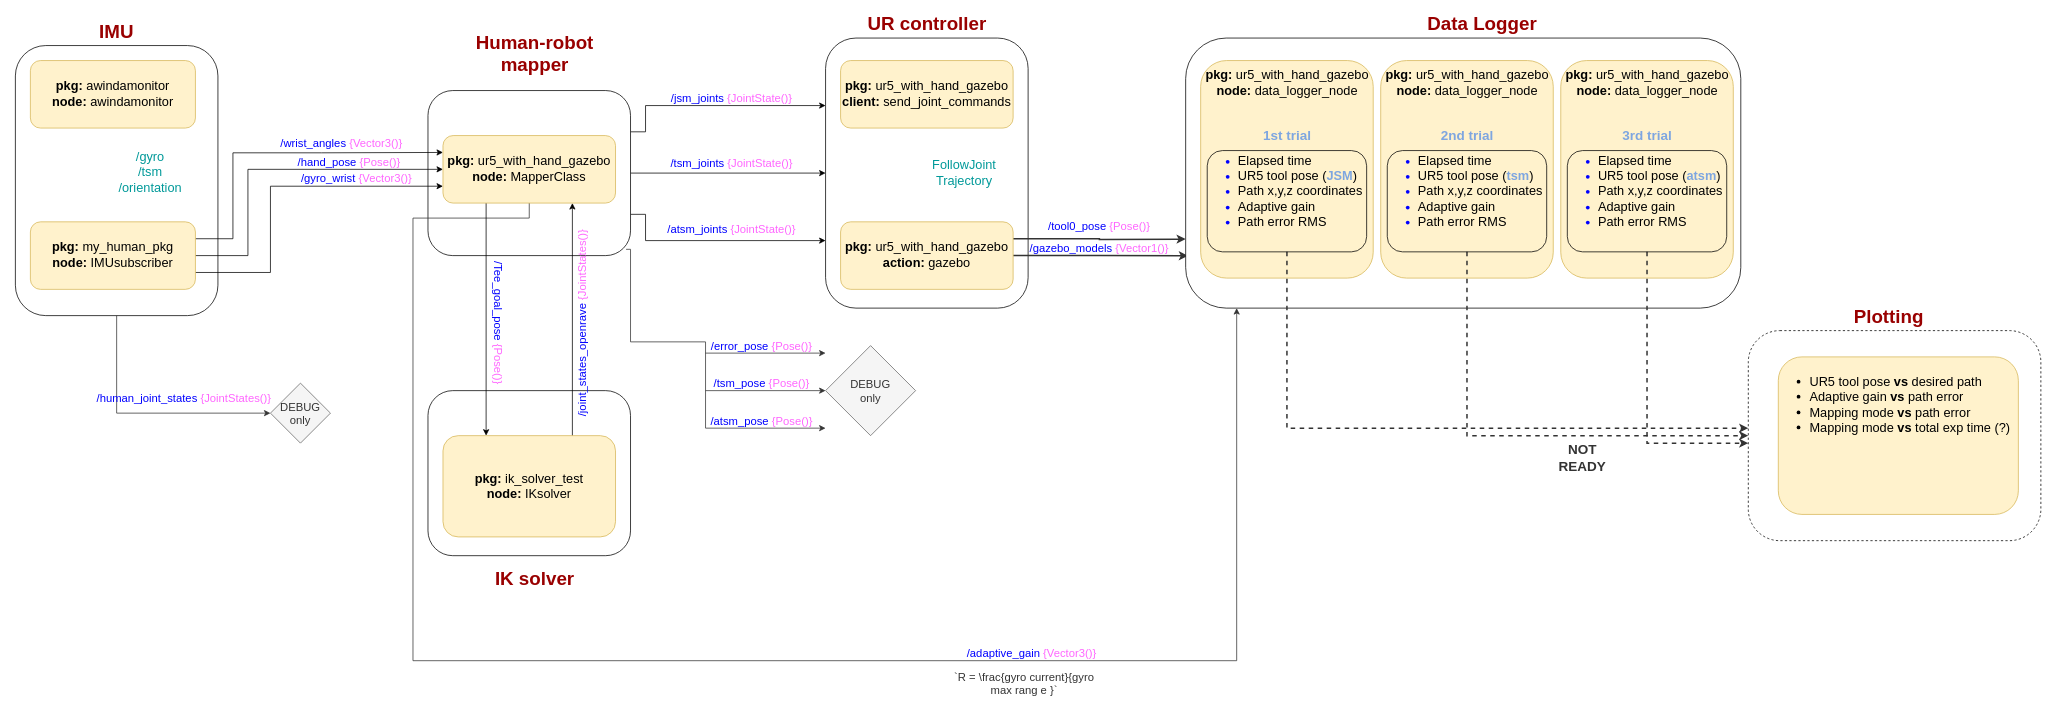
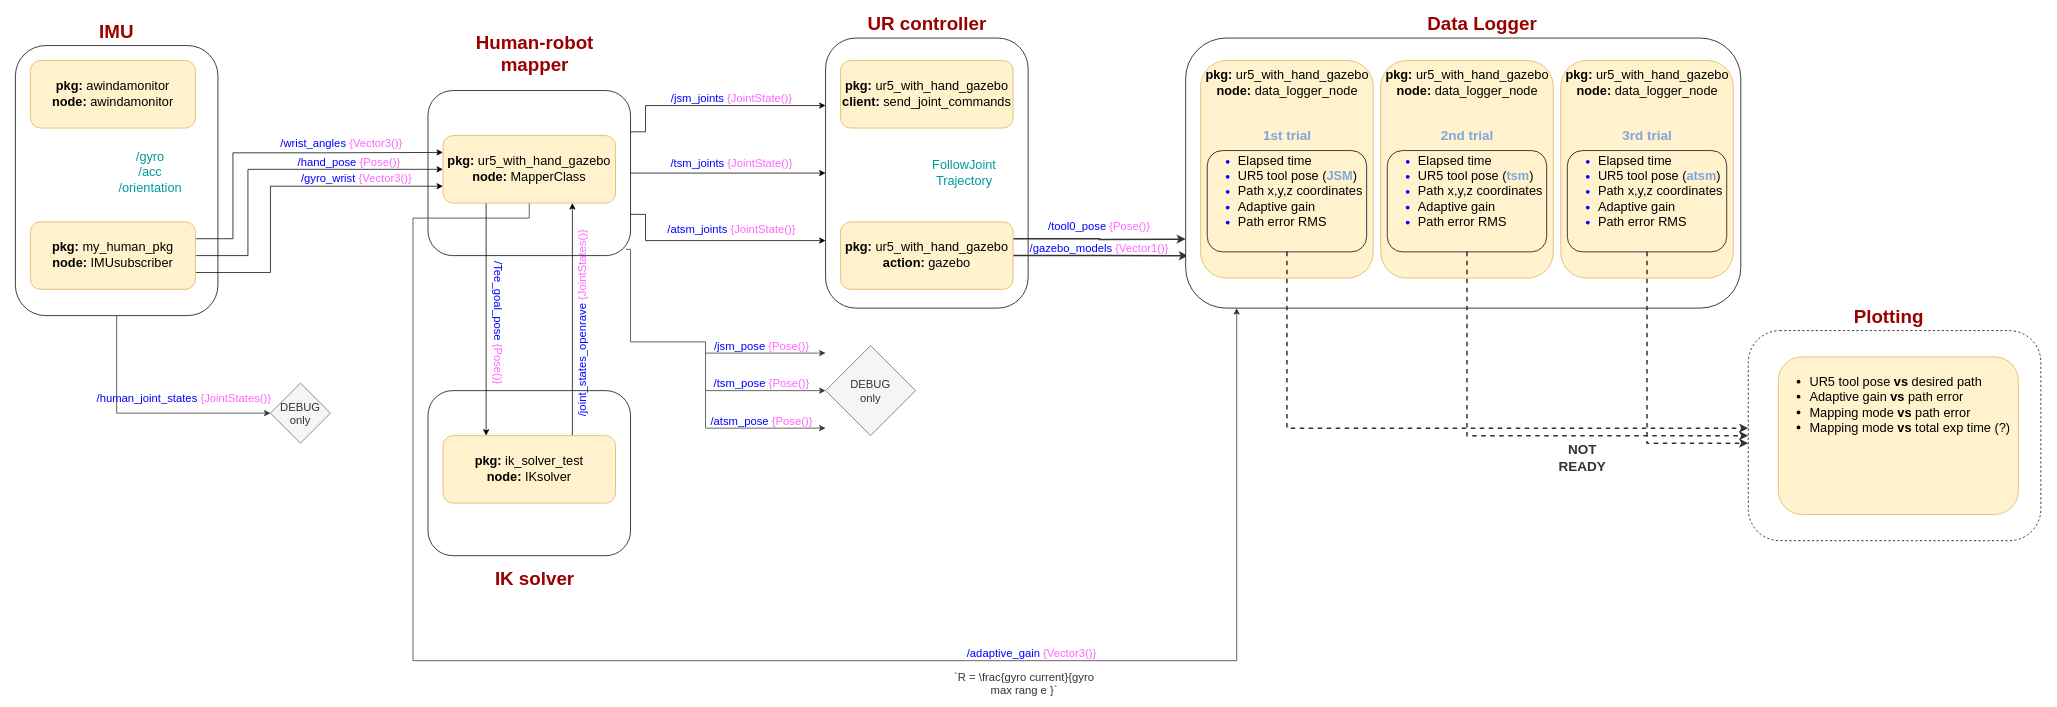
- <mxCell id="16" value="/gyro&lt;br&gt;/tsm&lt;br&gt;/orientation" style="text;html=1;strokeColor=none;fillColor=none;align=center;verticalAlign=middle;whiteSpace=wrap;rounded=0;fontSize=17;fontColor=#009999;" vertex="1" parent="1"><mxGeometry x="180" y="220" width="40" height="20" as="geometry" /></mxCell>
+ <mxCell id="16" value="/gyro&lt;br&gt;/acc&lt;br&gt;/orientation" style="text;html=1;strokeColor=none;fillColor=none;align=center;verticalAlign=middle;whiteSpace=wrap;rounded=0;fontSize=17;fontColor=#009999;" vertex="1" parent="1"><mxGeometry x="180" y="220" width="40" height="20" as="geometry" /></mxCell>
- <mxCell id="43" value="/error_pose&amp;nbsp;&lt;font color=&quot;#ff66ff&quot;&gt;{Pose()}&lt;/font&gt;" style="text;html=1;strokeColor=none;fillColor=none;align=center;verticalAlign=middle;whiteSpace=wrap;rounded=0;fontSize=15;fontColor=#0000FF;" vertex="1" parent="1"><mxGeometry x="920" y="450" width="190" height="20" as="geometry" /></mxCell>
+ <mxCell id="43" value="/jsm_pose&amp;nbsp;&lt;font color=&quot;#ff66ff&quot;&gt;{Pose()}&lt;/font&gt;" style="text;html=1;strokeColor=none;fillColor=none;align=center;verticalAlign=middle;whiteSpace=wrap;rounded=0;fontSize=15;fontColor=#0000FF;" vertex="1" parent="1"><mxGeometry x="920" y="450" width="190" height="20" as="geometry" /></mxCell>
- <mxCell id="25" value="&lt;b&gt;pkg:&lt;/b&gt; ik_solver_test&lt;br style=&quot;font-size: 17px&quot;&gt;&lt;b&gt;node:&lt;/b&gt; IKsolver" style="rounded=1;whiteSpace=wrap;html=1;fontSize=17;fillColor=#fff2cc;strokeColor=#d6b656;" vertex="1" parent="1"><mxGeometry x="590" y="580" width="230" height="135" as="geometry" /></mxCell>
+ <mxCell id="25" value="&lt;b&gt;pkg:&lt;/b&gt; ik_solver_test&lt;br style=&quot;font-size: 17px&quot;&gt;&lt;b&gt;node:&lt;/b&gt; IKsolver" style="rounded=1;whiteSpace=wrap;html=1;fontSize=17;fillColor=#fff2cc;strokeColor=#d6b656;" vertex="1" parent="1"><mxGeometry x="590" y="580" width="230" height="90" as="geometry" /></mxCell>
